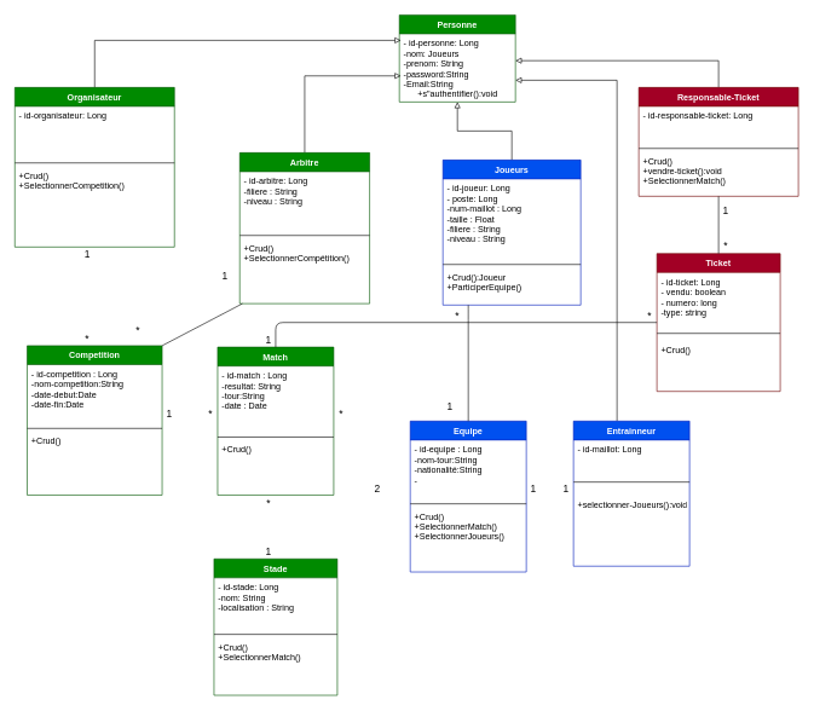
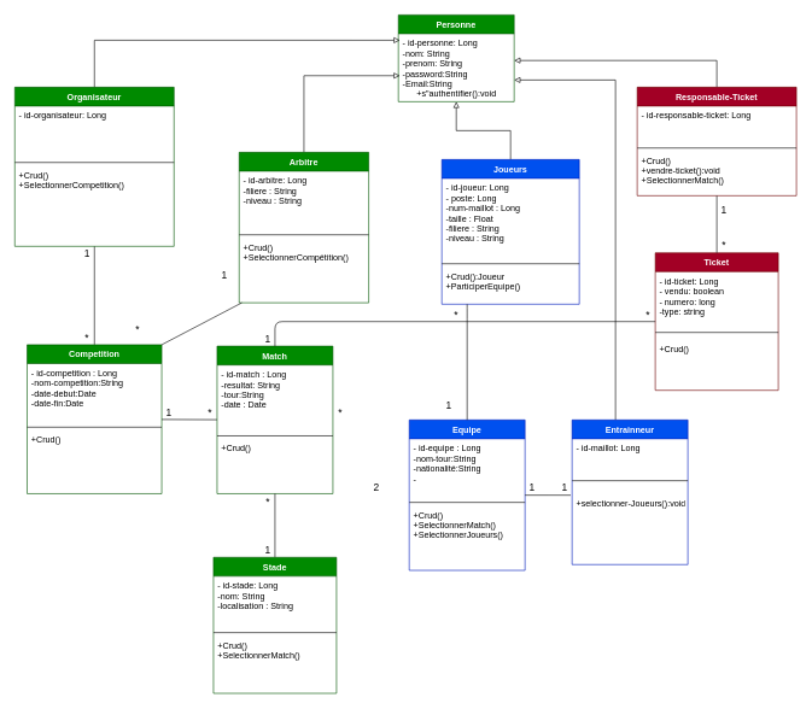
- <mxCell id="3" value="- id-personne: Long&#10;-nom: Joueurs&#10;-prenom: String&#10;-password:String&#10;-Email:String" style="text;strokeColor=none;fillColor=none;align=left;verticalAlign=top;spacingLeft=4;spacingRight=4;overflow=hidden;rotatable=0;points=[[0,0.5],[1,0.5]];portConstraint=eastwest;" parent="2" vertex="1"><mxGeometry y="26" width="160" height="74" as="geometry" /></mxCell>
+ <mxCell id="3" value="- id-personne: Long&#10;-nom: String&#10;-prenom: String&#10;-password:String&#10;-Email:String" style="text;strokeColor=none;fillColor=none;align=left;verticalAlign=top;spacingLeft=4;spacingRight=4;overflow=hidden;rotatable=0;points=[[0,0.5],[1,0.5]];portConstraint=eastwest;" parent="2" vertex="1"><mxGeometry y="26" width="160" height="74" as="geometry" /></mxCell>
+ <mxCell id="19" style="edgeStyle=none;rounded=0;orthogonalLoop=1;jettySize=auto;html=1;endArrow=none;endFill=0;" parent="1" source="20" target="31" edge="1"><mxGeometry relative="1" as="geometry" /></mxCell>
+ <mxCell id="14" style="edgeStyle=none;rounded=0;orthogonalLoop=1;jettySize=auto;html=1;endArrow=none;endFill=0;" parent="1" source="15" target="20" edge="1"><mxGeometry relative="1" as="geometry" /></mxCell>
+ <mxCell id="25" style="rounded=0;orthogonalLoop=1;jettySize=auto;html=1;endArrow=none;endFill=0;exitX=-0.012;exitY=0.143;exitDx=0;exitDy=0;exitPerimeter=0;" parent="1" source="29" target="10" edge="1"><mxGeometry relative="1" as="geometry" /></mxCell>
+ <mxCell id="40" style="edgeStyle=orthogonalEdgeStyle;rounded=0;orthogonalLoop=1;jettySize=auto;html=1;endArrow=none;endFill=0;" parent="1" source="41" target="15" edge="1"><mxGeometry relative="1" as="geometry" /></mxCell>
